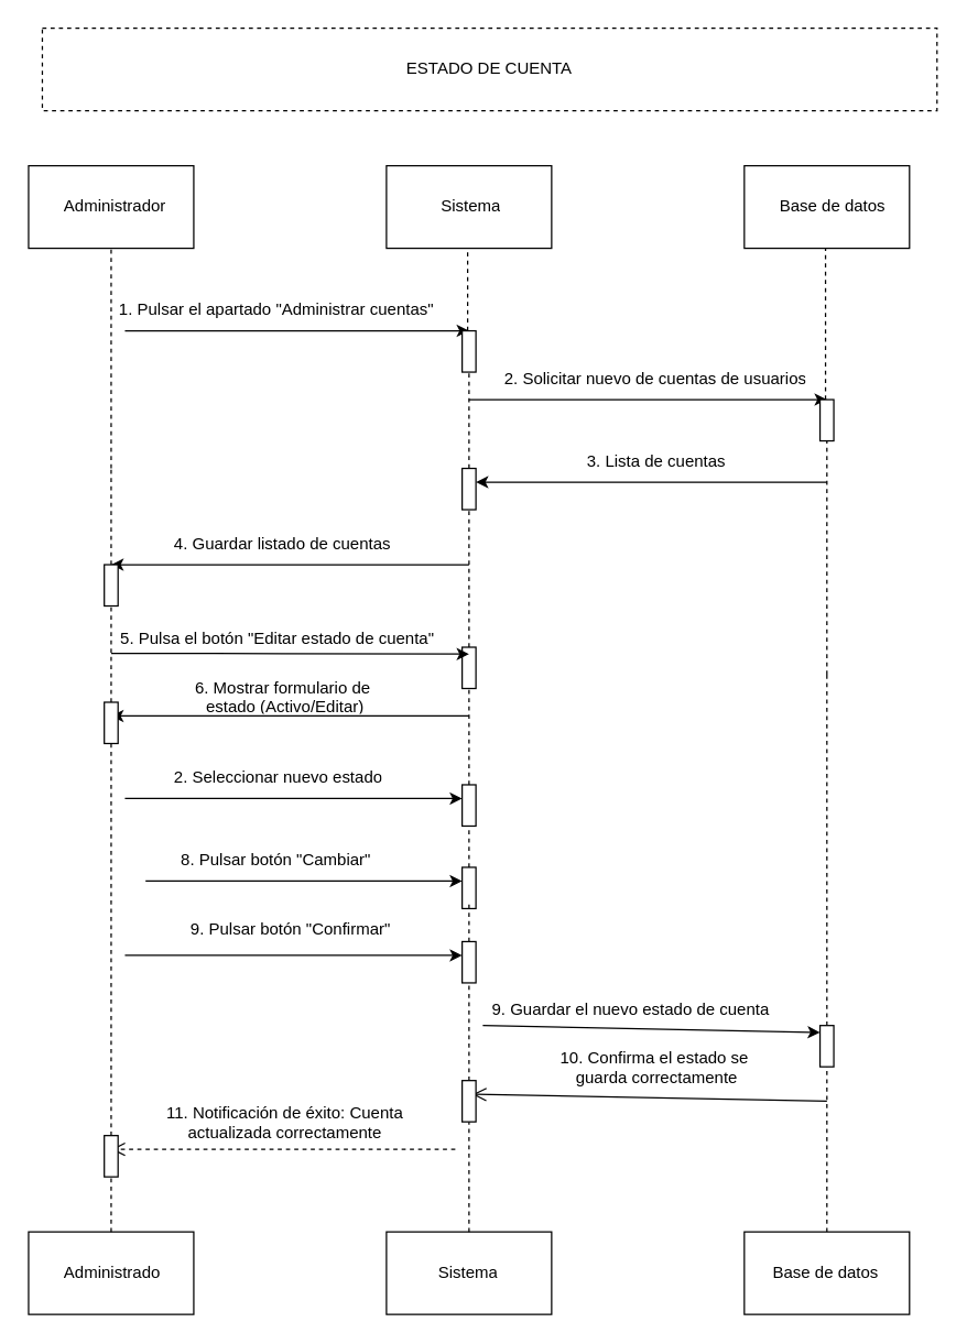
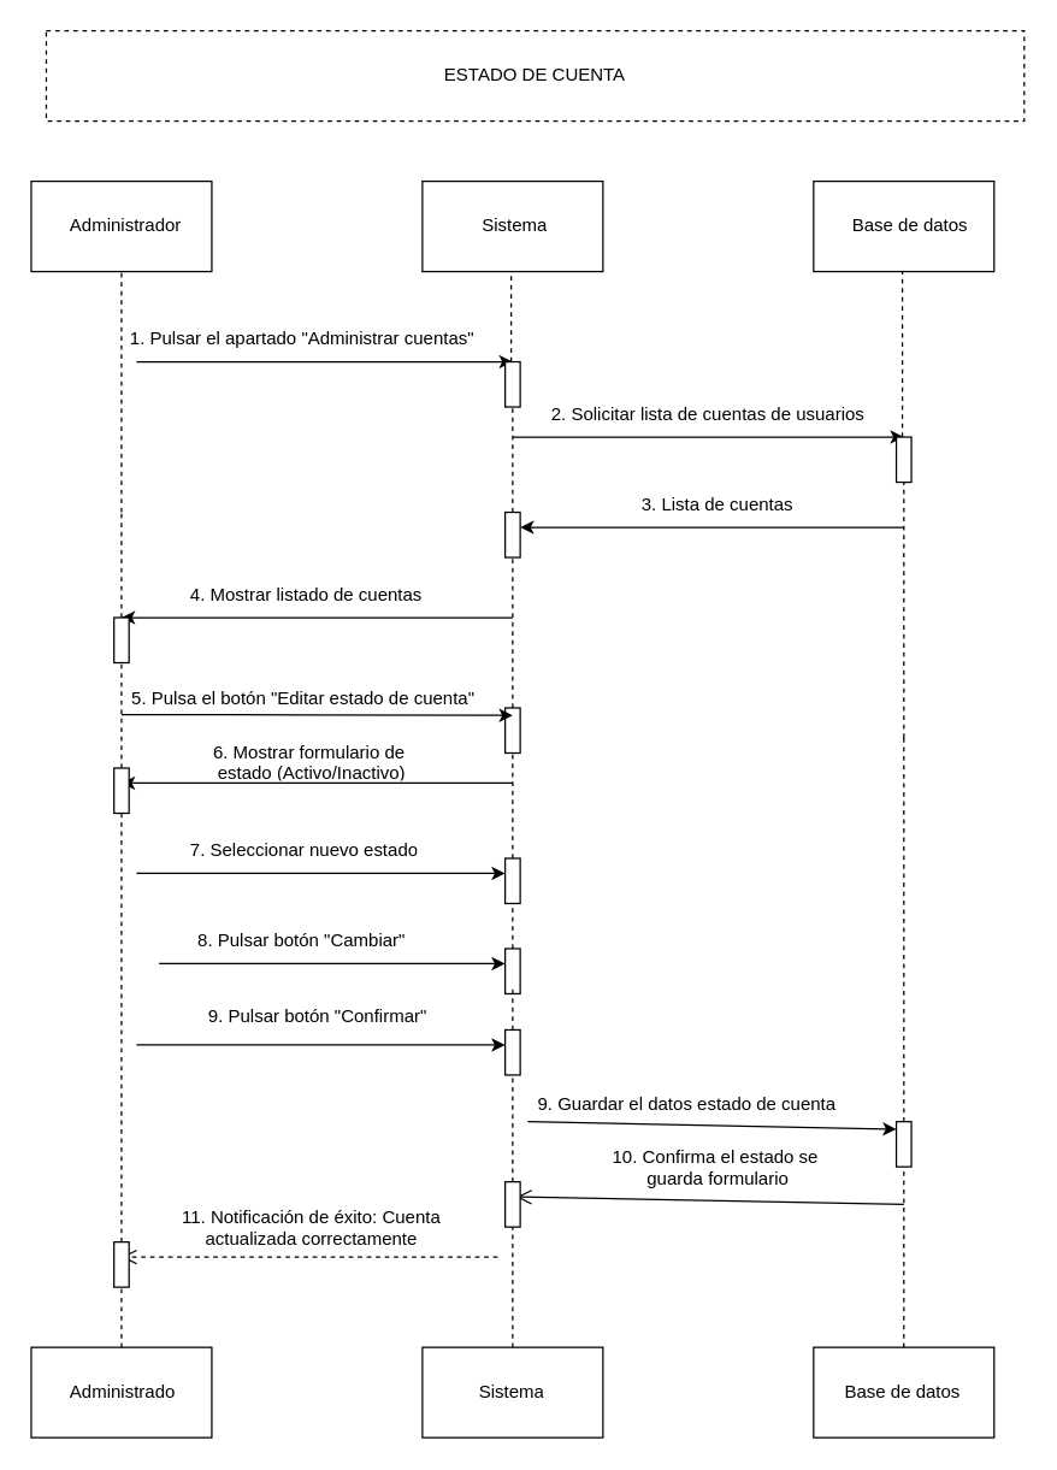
- <mxCell id="30" value="&lt;font style=&quot;vertical-align: inherit;&quot;&gt;&lt;font style=&quot;vertical-align: inherit;&quot;&gt;2. Solicitar nuevo de cuentas de usuarios&lt;/font&gt;&lt;/font&gt;" style="text;strokeColor=none;fillColor=none;align=left;verticalAlign=middle;spacingLeft=4;spacingRight=4;overflow=hidden;points=[[0,0.5],[1,0.5]];portConstraint=eastwest;rotatable=0;whiteSpace=wrap;html=1;" vertex="1" parent="1"><mxGeometry x="360" y="260" width="230" height="30" as="geometry" /></mxCell>
+ <mxCell id="30" value="&lt;font style=&quot;vertical-align: inherit;&quot;&gt;&lt;font style=&quot;vertical-align: inherit;&quot;&gt;2. Solicitar lista de cuentas de usuarios&lt;/font&gt;&lt;/font&gt;" style="text;strokeColor=none;fillColor=none;align=left;verticalAlign=middle;spacingLeft=4;spacingRight=4;overflow=hidden;points=[[0,0.5],[1,0.5]];portConstraint=eastwest;rotatable=0;whiteSpace=wrap;html=1;" vertex="1" parent="1"><mxGeometry x="360" y="260" width="230" height="30" as="geometry" /></mxCell>
- <mxCell id="36" value="&lt;font style=&quot;vertical-align: inherit;&quot;&gt;&lt;font style=&quot;vertical-align: inherit;&quot;&gt;&lt;font style=&quot;vertical-align: inherit;&quot;&gt;&lt;font style=&quot;vertical-align: inherit;&quot;&gt;4. Guardar listado de cuentas&lt;/font&gt;&lt;/font&gt;&lt;/font&gt;&lt;/font&gt;" style="text;strokeColor=none;fillColor=none;align=left;verticalAlign=middle;spacingLeft=4;spacingRight=4;overflow=hidden;points=[[0,0.5],[1,0.5]];portConstraint=eastwest;rotatable=0;whiteSpace=wrap;html=1;" vertex="1" parent="1"><mxGeometry x="120" y="380" width="230" height="30" as="geometry" /></mxCell>
+ <mxCell id="36" value="&lt;font style=&quot;vertical-align: inherit;&quot;&gt;&lt;font style=&quot;vertical-align: inherit;&quot;&gt;&lt;font style=&quot;vertical-align: inherit;&quot;&gt;&lt;font style=&quot;vertical-align: inherit;&quot;&gt;4. Mostrar listado de cuentas&lt;/font&gt;&lt;/font&gt;&lt;/font&gt;&lt;/font&gt;" style="text;strokeColor=none;fillColor=none;align=left;verticalAlign=middle;spacingLeft=4;spacingRight=4;overflow=hidden;points=[[0,0.5],[1,0.5]];portConstraint=eastwest;rotatable=0;whiteSpace=wrap;html=1;" vertex="1" parent="1"><mxGeometry x="120" y="380" width="230" height="30" as="geometry" /></mxCell>
- <mxCell id="19" value="&lt;font style=&quot;vertical-align: inherit;&quot;&gt;&lt;font style=&quot;vertical-align: inherit;&quot;&gt;6. Mostrar formulario de&lt;/font&gt;&lt;/font&gt;&lt;div&gt;&lt;font style=&quot;vertical-align: inherit;&quot;&gt;&lt;font style=&quot;vertical-align: inherit;&quot;&gt;&amp;nbsp;estado (Activo/Editar)&lt;/font&gt;&lt;/font&gt;&lt;/div&gt;" style="text;strokeColor=none;fillColor=none;align=center;verticalAlign=middle;spacingLeft=4;spacingRight=4;overflow=hidden;points=[[0,0.5],[1,0.5]];portConstraint=eastwest;rotatable=0;whiteSpace=wrap;html=1;" vertex="1" parent="1"><mxGeometry x="70" y="490" width="270" height="30" as="geometry" /></mxCell>
+ <mxCell id="19" value="&lt;font style=&quot;vertical-align: inherit;&quot;&gt;&lt;font style=&quot;vertical-align: inherit;&quot;&gt;6. Mostrar formulario de&lt;/font&gt;&lt;/font&gt;&lt;div&gt;&lt;font style=&quot;vertical-align: inherit;&quot;&gt;&lt;font style=&quot;vertical-align: inherit;&quot;&gt;&amp;nbsp;estado (Activo/Inactivo)&lt;/font&gt;&lt;/font&gt;&lt;/div&gt;" style="text;strokeColor=none;fillColor=none;align=center;verticalAlign=middle;spacingLeft=4;spacingRight=4;overflow=hidden;points=[[0,0.5],[1,0.5]];portConstraint=eastwest;rotatable=0;whiteSpace=wrap;html=1;" vertex="1" parent="1"><mxGeometry x="70" y="490" width="270" height="30" as="geometry" /></mxCell>
- <mxCell id="50" value="&lt;font style=&quot;vertical-align: inherit;&quot;&gt;&lt;font style=&quot;vertical-align: inherit;&quot;&gt;&lt;font style=&quot;vertical-align: inherit;&quot;&gt;&lt;font style=&quot;vertical-align: inherit;&quot;&gt;&lt;font style=&quot;vertical-align: inherit;&quot;&gt;&lt;font style=&quot;vertical-align: inherit;&quot;&gt;2. Seleccionar nuevo estado&lt;/font&gt;&lt;/font&gt;&lt;/font&gt;&lt;/font&gt;&lt;/font&gt;&lt;/font&gt;" style="text;strokeColor=none;fillColor=none;align=left;verticalAlign=middle;spacingLeft=4;spacingRight=4;overflow=hidden;points=[[0,0.5],[1,0.5]];portConstraint=eastwest;rotatable=0;whiteSpace=wrap;html=1;" vertex="1" parent="1"><mxGeometry x="120" y="550" width="170" height="30" as="geometry" /></mxCell>
+ <mxCell id="50" value="&lt;font style=&quot;vertical-align: inherit;&quot;&gt;&lt;font style=&quot;vertical-align: inherit;&quot;&gt;&lt;font style=&quot;vertical-align: inherit;&quot;&gt;&lt;font style=&quot;vertical-align: inherit;&quot;&gt;&lt;font style=&quot;vertical-align: inherit;&quot;&gt;&lt;font style=&quot;vertical-align: inherit;&quot;&gt;7. Seleccionar nuevo estado&lt;/font&gt;&lt;/font&gt;&lt;/font&gt;&lt;/font&gt;&lt;/font&gt;&lt;/font&gt;" style="text;strokeColor=none;fillColor=none;align=left;verticalAlign=middle;spacingLeft=4;spacingRight=4;overflow=hidden;points=[[0,0.5],[1,0.5]];portConstraint=eastwest;rotatable=0;whiteSpace=wrap;html=1;" vertex="1" parent="1"><mxGeometry x="120" y="550" width="170" height="30" as="geometry" /></mxCell>
- <mxCell id="26" value="&lt;font style=&quot;vertical-align: inherit;&quot;&gt;&lt;font style=&quot;vertical-align: inherit;&quot;&gt;9. Guardar el nuevo estado de cuenta&lt;/font&gt;&lt;/font&gt;" style="text;whiteSpace=wrap;html=1;" vertex="1" parent="1"><mxGeometry x="355" y="720" width="225" height="20" as="geometry" /></mxCell>
+ <mxCell id="26" value="&lt;font style=&quot;vertical-align: inherit;&quot;&gt;&lt;font style=&quot;vertical-align: inherit;&quot;&gt;9. Guardar el datos estado de cuenta&lt;/font&gt;&lt;/font&gt;" style="text;whiteSpace=wrap;html=1;" vertex="1" parent="1"><mxGeometry x="355" y="720" width="225" height="20" as="geometry" /></mxCell>
- <mxCell id="27" value="&lt;font style=&quot;vertical-align: inherit;&quot;&gt;&lt;font style=&quot;vertical-align: inherit;&quot;&gt;&lt;font style=&quot;vertical-align: inherit;&quot;&gt;&lt;font style=&quot;vertical-align: inherit;&quot;&gt;10. Confirma el estado se&lt;/font&gt;&lt;/font&gt;&lt;/font&gt;&lt;/font&gt;&lt;div style=&quot;&quot;&gt;&lt;font style=&quot;vertical-align: inherit;&quot;&gt;&lt;font style=&quot;vertical-align: inherit;&quot;&gt;&lt;font style=&quot;vertical-align: inherit;&quot;&gt;&lt;font style=&quot;vertical-align: inherit;&quot;&gt;&amp;nbsp;guarda correctamente&lt;/font&gt;&lt;/font&gt;&lt;/font&gt;&lt;/font&gt;&lt;/div&gt;" style="text;whiteSpace=wrap;html=1;align=center;" vertex="1" parent="1"><mxGeometry x="345" y="755" width="260" height="40" as="geometry" /></mxCell>
+ <mxCell id="27" value="&lt;font style=&quot;vertical-align: inherit;&quot;&gt;&lt;font style=&quot;vertical-align: inherit;&quot;&gt;&lt;font style=&quot;vertical-align: inherit;&quot;&gt;&lt;font style=&quot;vertical-align: inherit;&quot;&gt;10. Confirma el estado se&lt;/font&gt;&lt;/font&gt;&lt;/font&gt;&lt;/font&gt;&lt;div style=&quot;&quot;&gt;&lt;font style=&quot;vertical-align: inherit;&quot;&gt;&lt;font style=&quot;vertical-align: inherit;&quot;&gt;&lt;font style=&quot;vertical-align: inherit;&quot;&gt;&lt;font style=&quot;vertical-align: inherit;&quot;&gt;&amp;nbsp;guarda formulario&lt;/font&gt;&lt;/font&gt;&lt;/font&gt;&lt;/font&gt;&lt;/div&gt;" style="text;whiteSpace=wrap;html=1;align=center;" vertex="1" parent="1"><mxGeometry x="345" y="755" width="260" height="40" as="geometry" /></mxCell>
